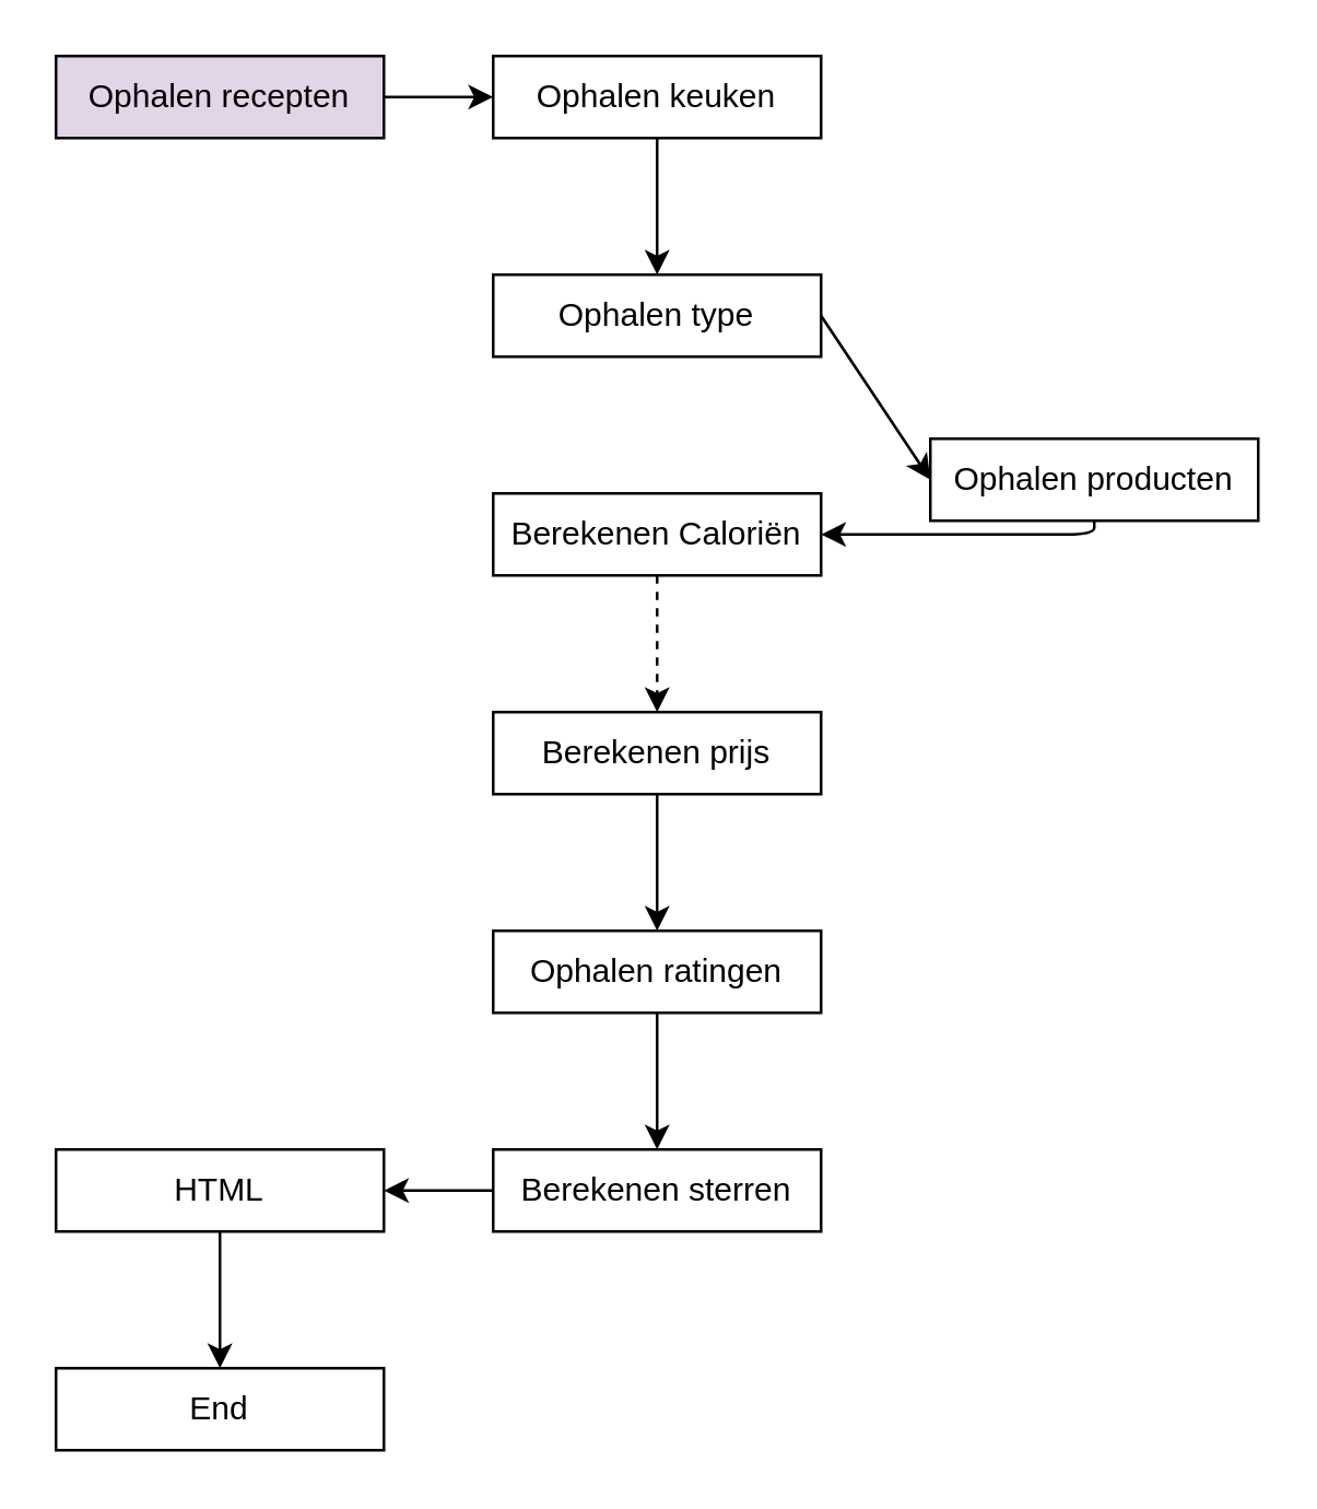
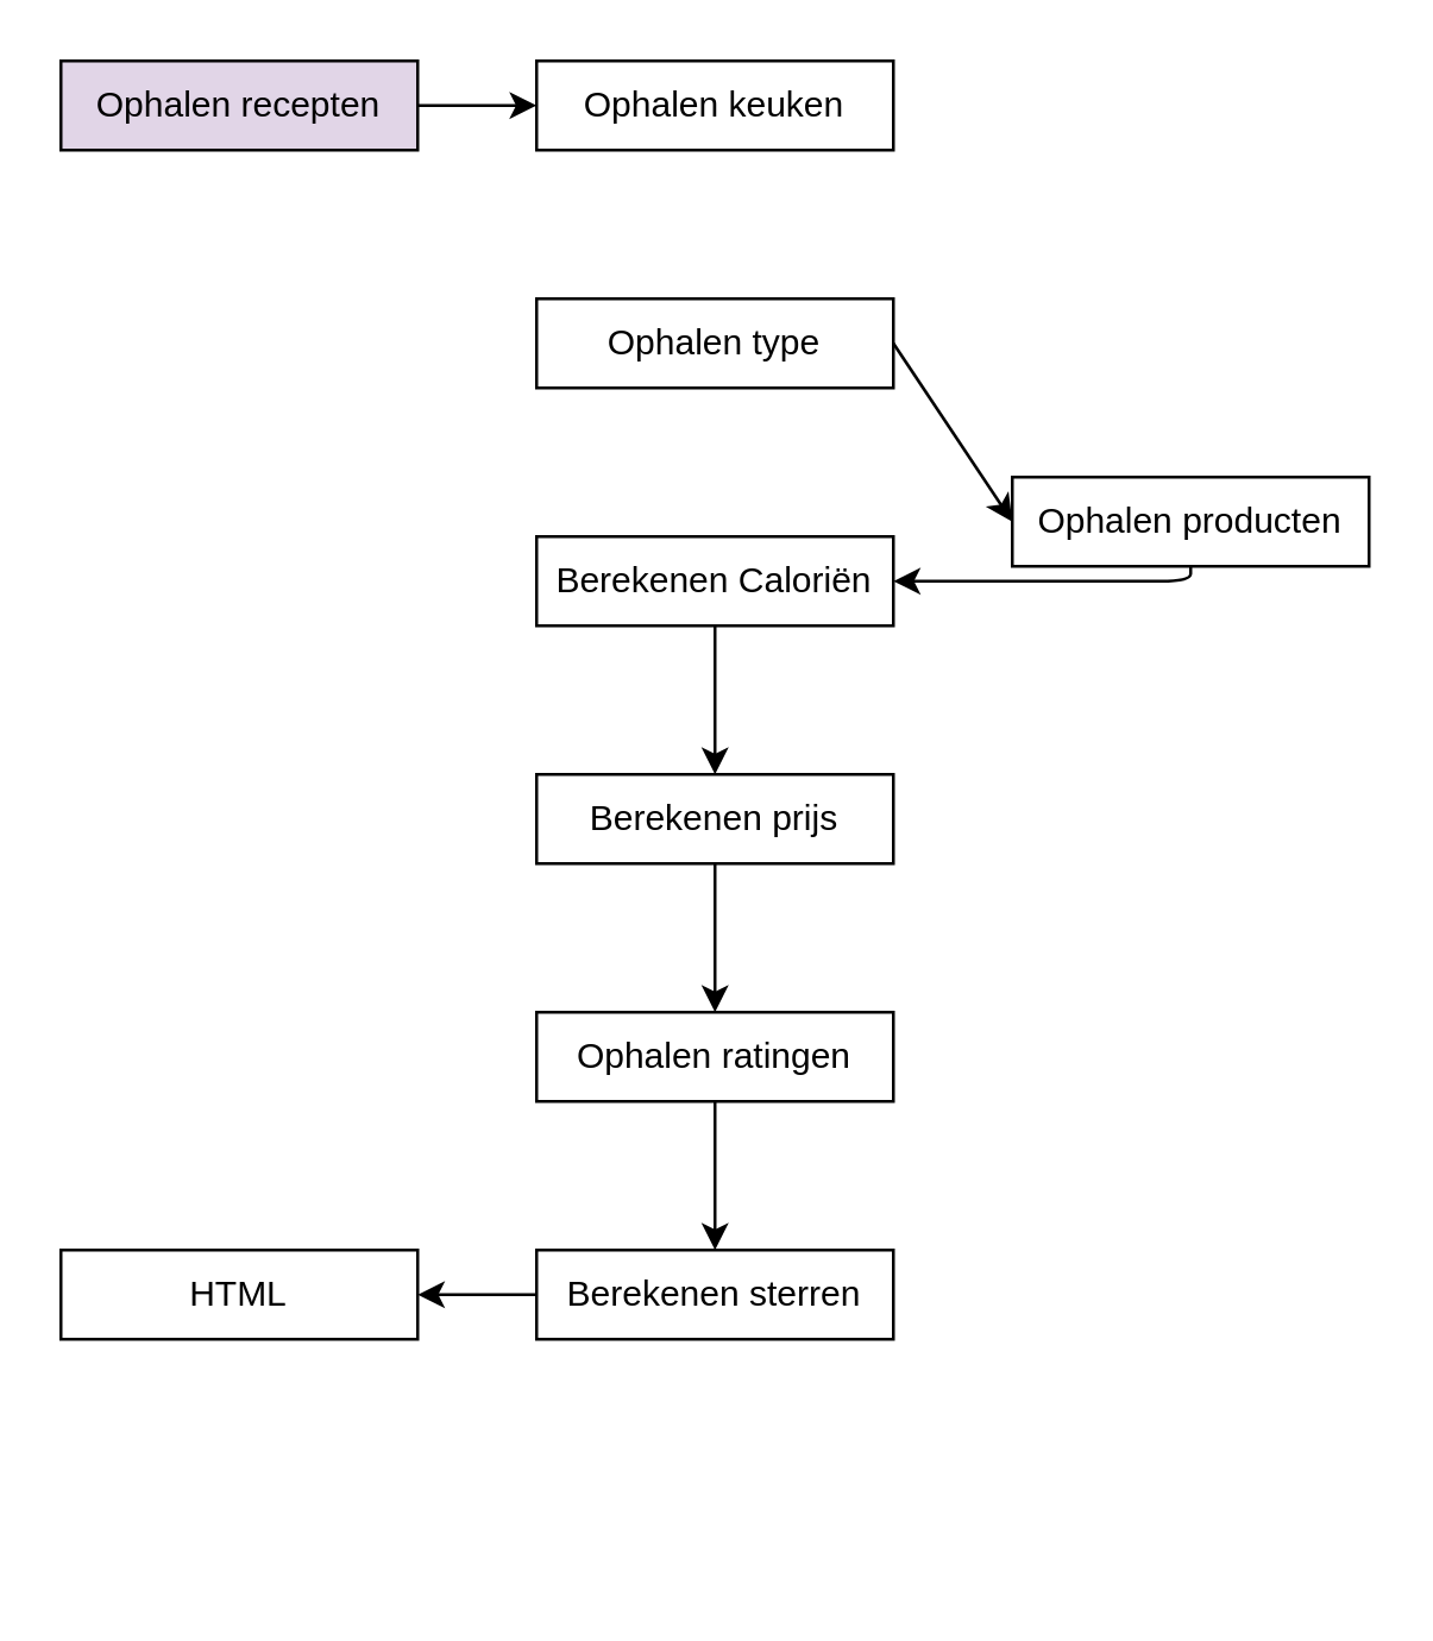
- <mxCell id="7" style="edgeStyle=none;html=1;exitX=0.5;exitY=1;exitDx=0;exitDy=0;entryX=0.5;entryY=0;entryDx=0;entryDy=0;" parent="1" source="8" target="10" edge="1"><mxGeometry relative="1" as="geometry" /></mxCell>
- <mxCell id="13" style="edgeStyle=none;html=1;exitX=0.5;exitY=1;exitDx=0;exitDy=0;entryX=0.5;entryY=0;entryDx=0;entryDy=0;dashed=1;" parent="1" source="14" target="16" edge="1"><mxGeometry relative="1" as="geometry" /></mxCell>
+ <mxCell id="13" style="edgeStyle=none;html=1;exitX=0.5;exitY=1;exitDx=0;exitDy=0;entryX=0.5;entryY=0;entryDx=0;entryDy=0;" parent="1" source="14" target="16" edge="1"><mxGeometry relative="1" as="geometry" /></mxCell>
- <mxCell id="4" style="edgeStyle=none;html=1;exitX=0.5;exitY=1;exitDx=0;exitDy=0;entryX=0.5;entryY=0;entryDx=0;entryDy=0;" parent="1" source="5" target="6" edge="1"><mxGeometry relative="1" as="geometry" /></mxCell>
- <mxCell id="6" value="End" style="rounded=0;whiteSpace=wrap;html=1;" parent="1" vertex="1"><mxGeometry x="20" y="500" width="120" height="30" as="geometry" /></mxCell>
